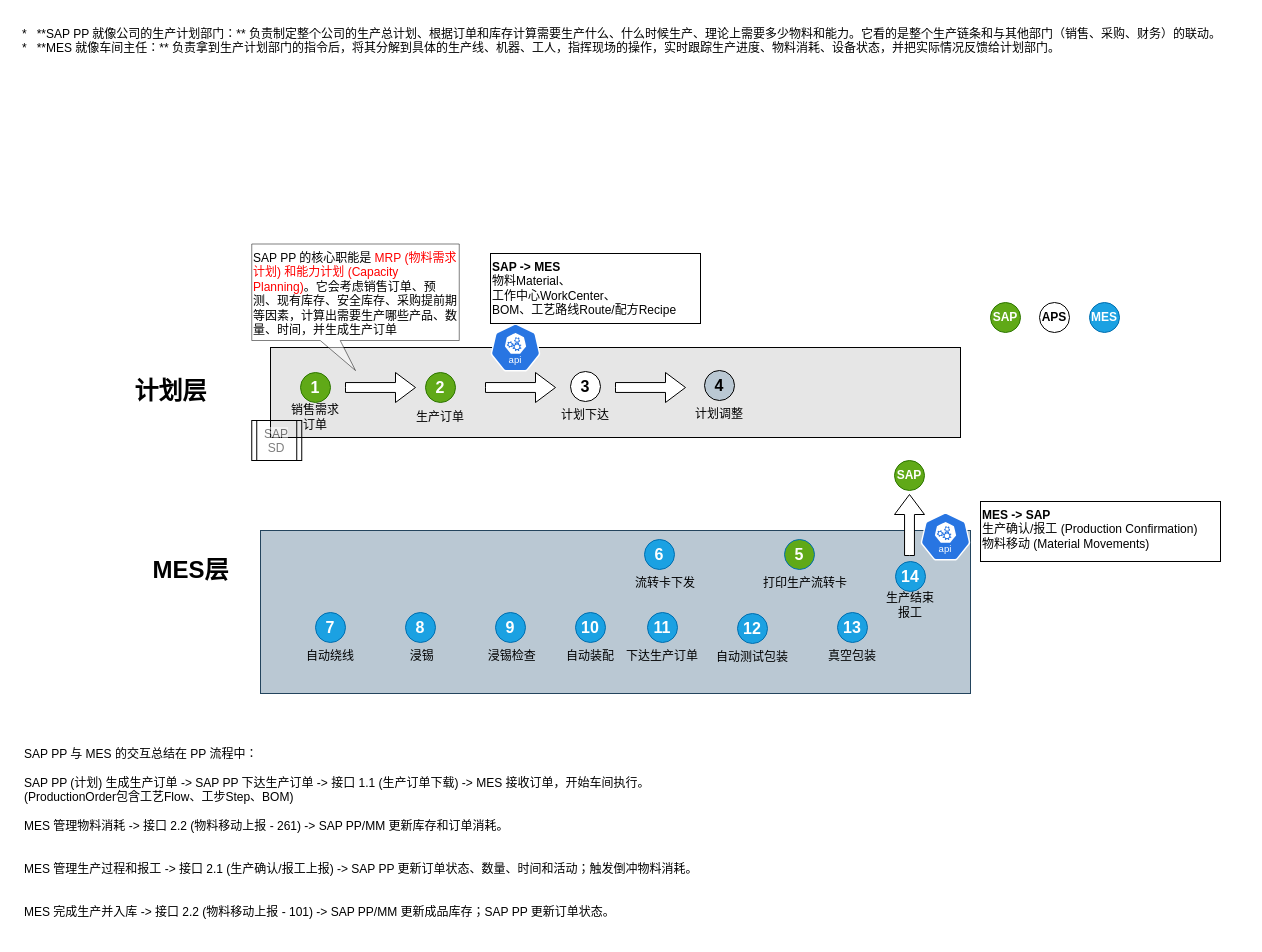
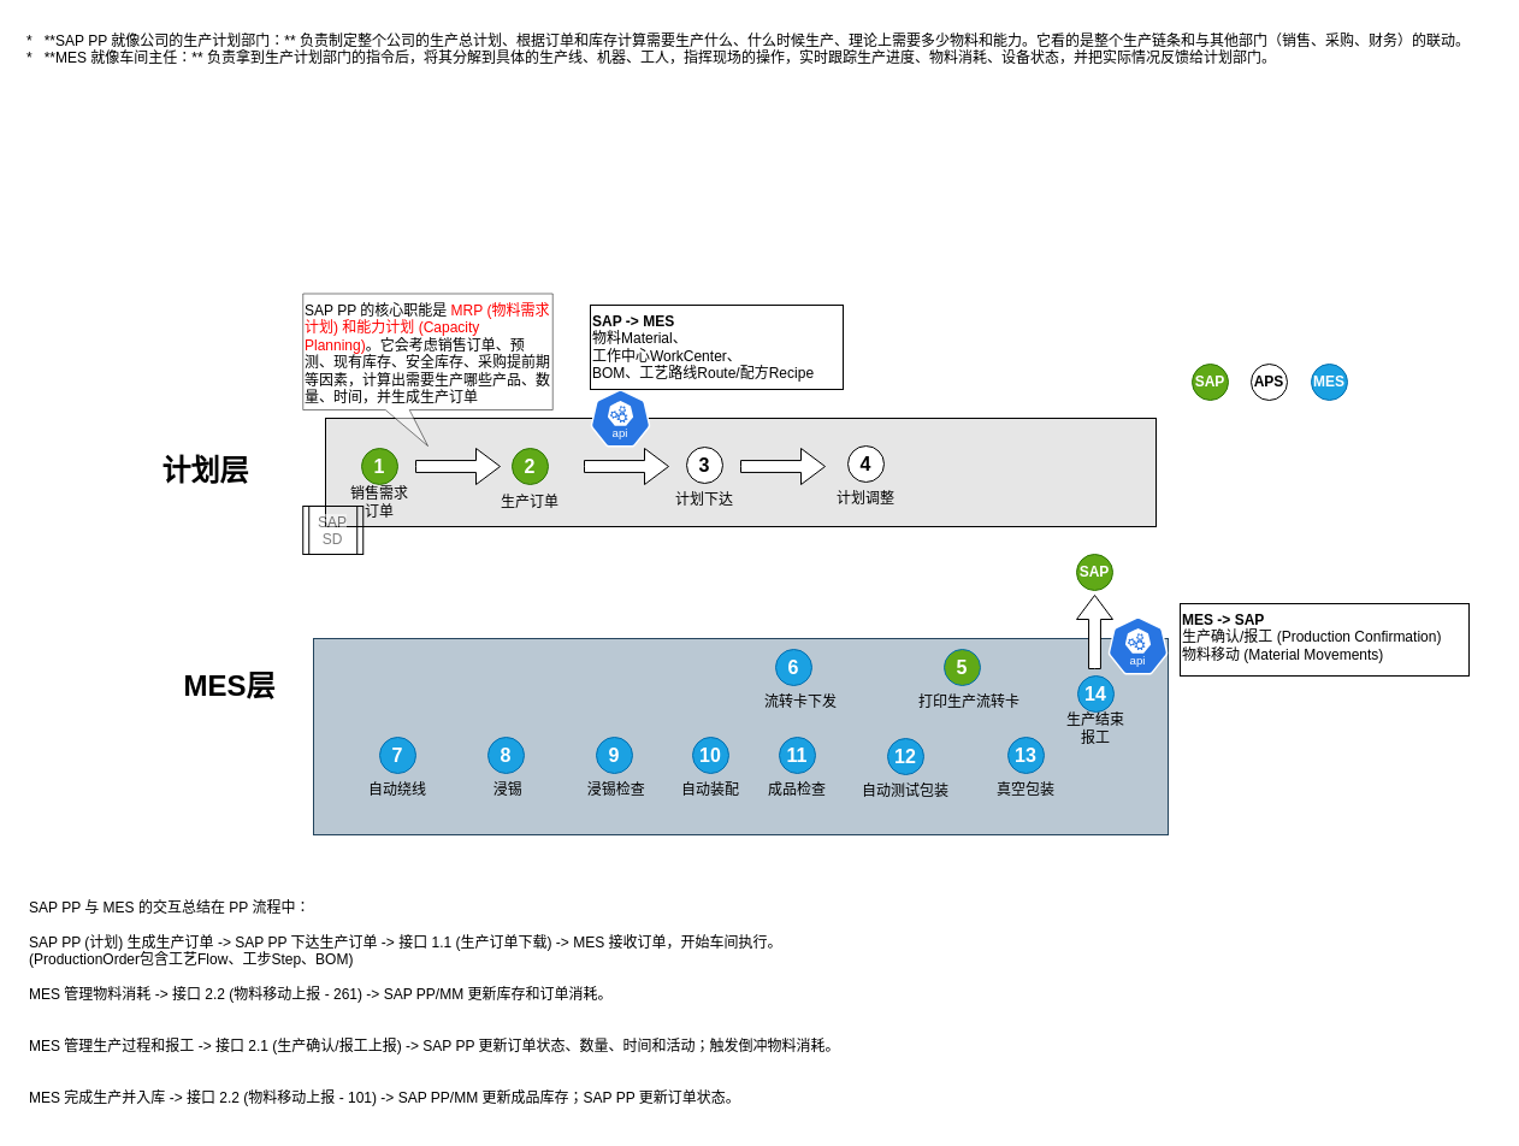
- <mxCell id="21" value="4" style="ellipse;whiteSpace=wrap;html=1;aspect=fixed;rotation=0;gradientDirection=east;rounded=0;pointerEvents=0;fontFamily=Helvetica;fontSize=16;spacingTop=4;spacingBottom=4;spacingLeft=4;spacingRight=4;points=[];fontStyle=1;snapToPoint=0;fillColor=#bac8d3;" parent="18" vertex="1"><mxGeometry x="15" y="1" width="30" height="30" as="geometry" /></mxCell>
+ <mxCell id="21" value="4" style="ellipse;whiteSpace=wrap;html=1;aspect=fixed;rotation=0;gradientDirection=east;rounded=0;pointerEvents=0;fontFamily=Helvetica;fontSize=16;spacingTop=4;spacingBottom=4;spacingLeft=4;spacingRight=4;points=[];fontStyle=1;snapToPoint=0;" parent="18" vertex="1"><mxGeometry x="15" y="1" width="30" height="30" as="geometry" /></mxCell>
- <mxCell id="59" value="下达生产订单" style="text;html=1;align=center;verticalAlign=middle;whiteSpace=wrap;rounded=0;" parent="58" vertex="1"><mxGeometry x="-15" y="30" width="90" height="30" as="geometry" /></mxCell>
+ <mxCell id="59" value="成品检查" style="text;html=1;align=center;verticalAlign=middle;whiteSpace=wrap;rounded=0;" parent="58" vertex="1"><mxGeometry x="-15" y="30" width="90" height="30" as="geometry" /></mxCell>
